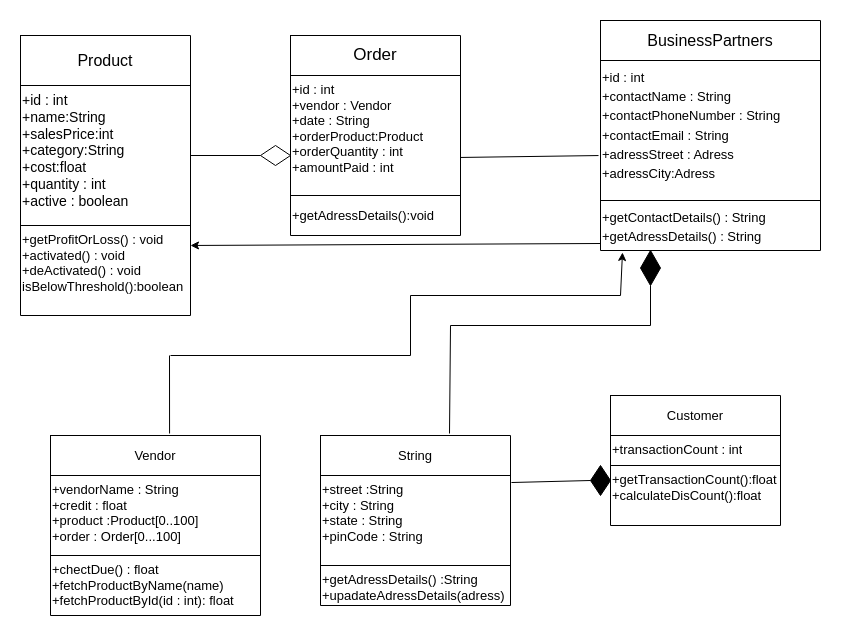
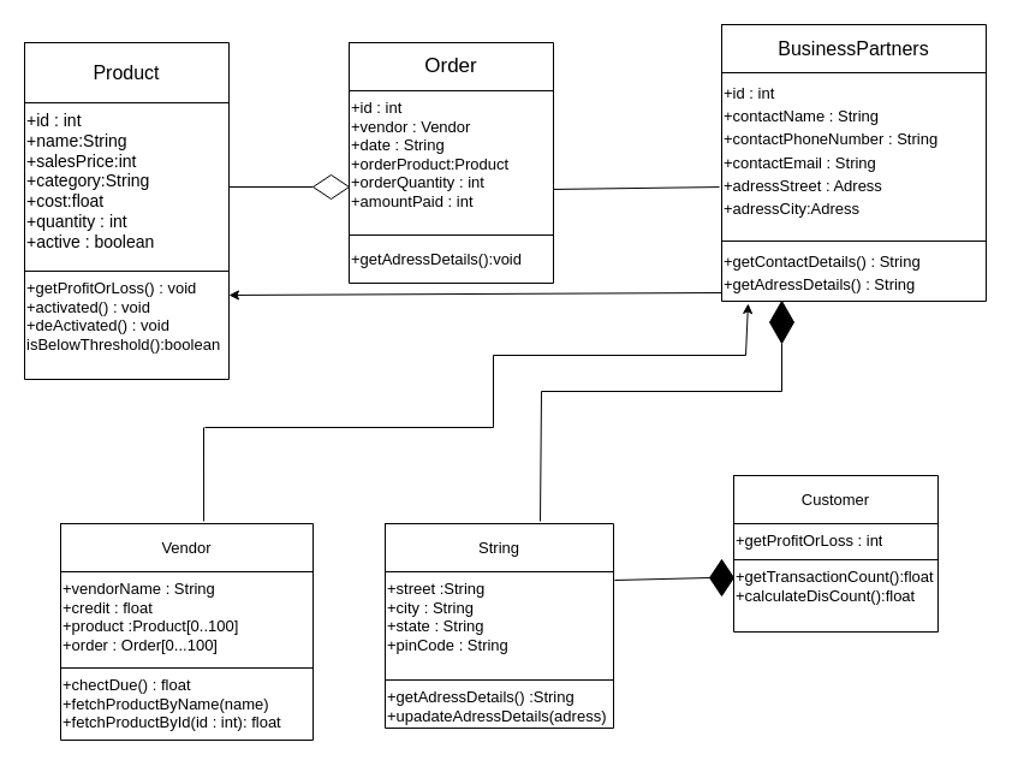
- <mxCell id="41" value="+transactionCount : int" style="shape=partialRectangle;html=1;whiteSpace=wrap;connectable=0;overflow=hidden;fillColor=none;top=0;left=0;bottom=0;right=0;pointerEvents=1;fontSize=13;align=left;verticalAlign=top;" vertex="1" parent="40"><mxGeometry width="170" height="30" as="geometry"><mxRectangle width="170" height="30" as="alternateBounds" /></mxGeometry></mxCell>
+ <mxCell id="41" value="+getProfitOrLoss : int" style="shape=partialRectangle;html=1;whiteSpace=wrap;connectable=0;overflow=hidden;fillColor=none;top=0;left=0;bottom=0;right=0;pointerEvents=1;fontSize=13;align=left;verticalAlign=top;" vertex="1" parent="40"><mxGeometry width="170" height="30" as="geometry"><mxRectangle width="170" height="30" as="alternateBounds" /></mxGeometry></mxCell>
